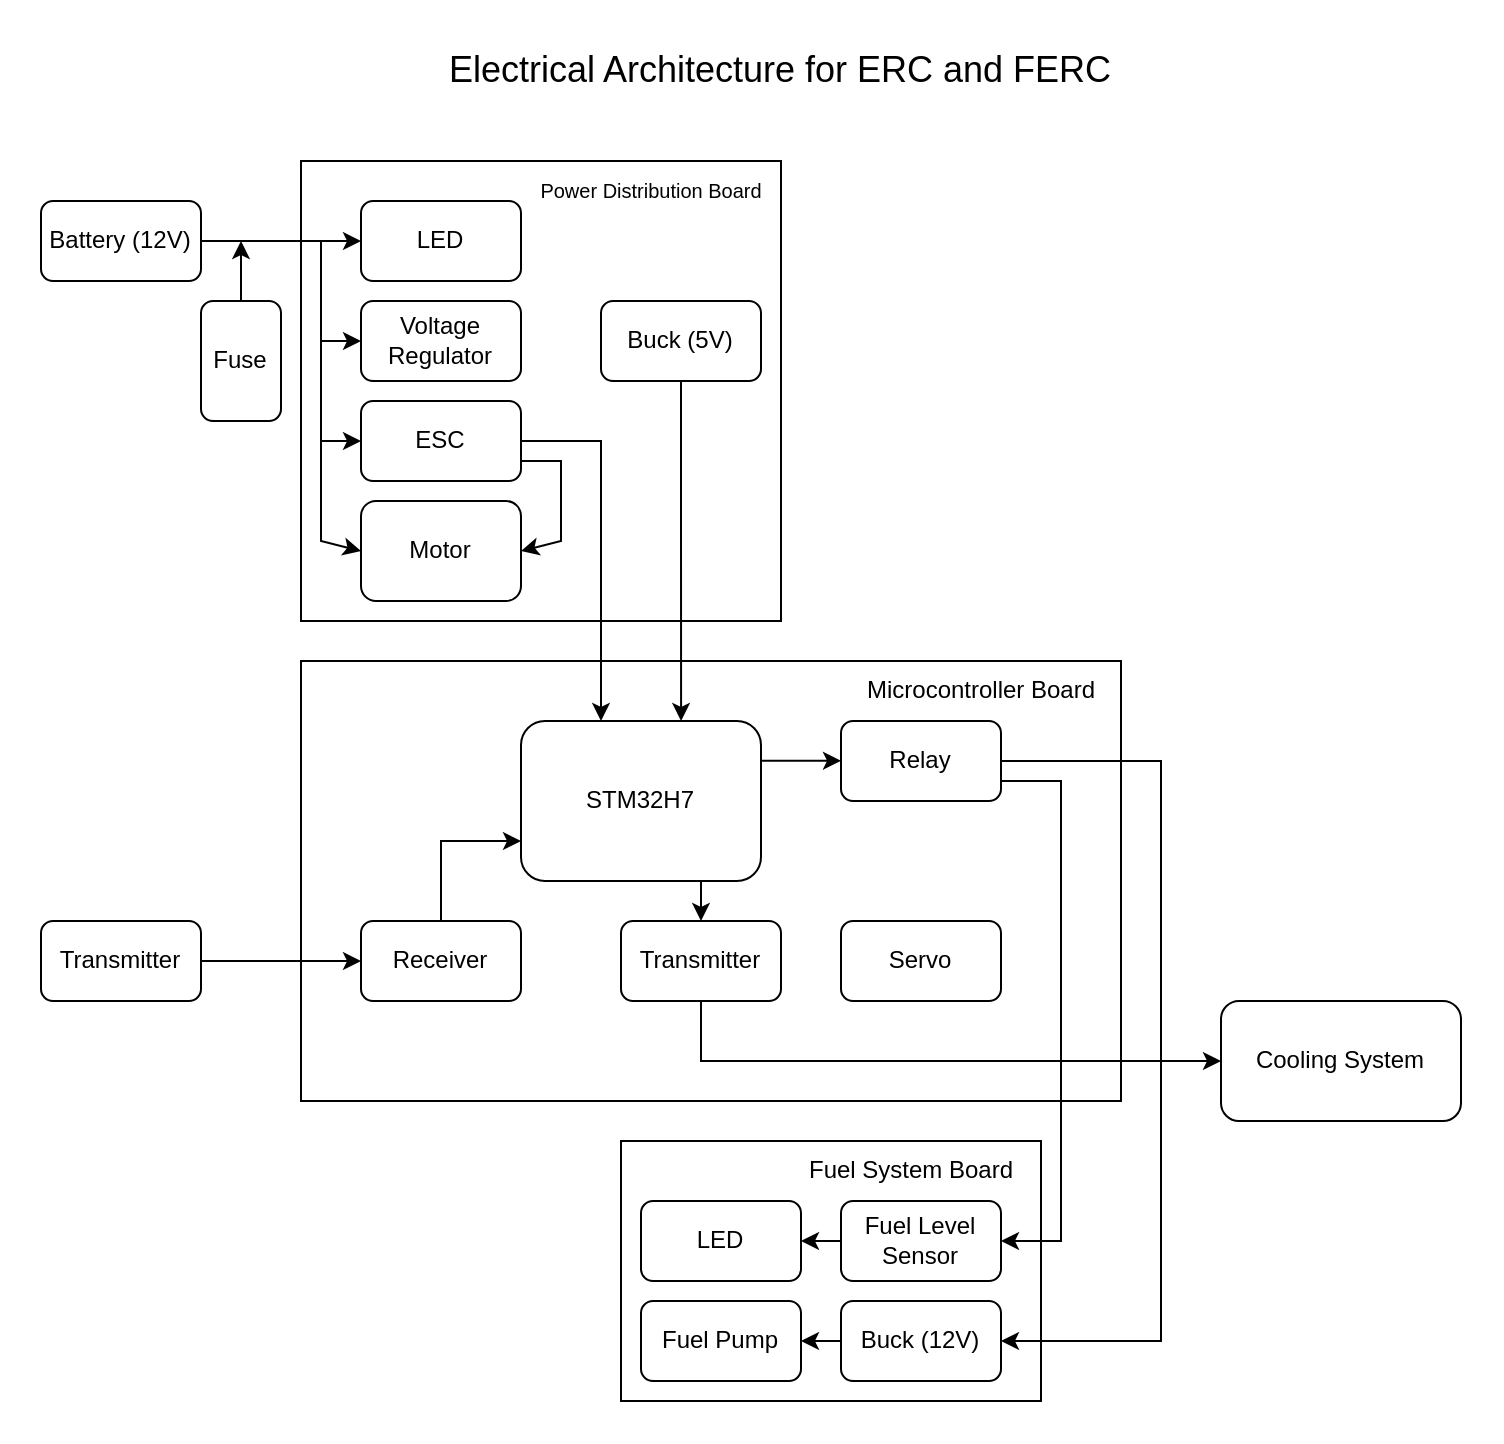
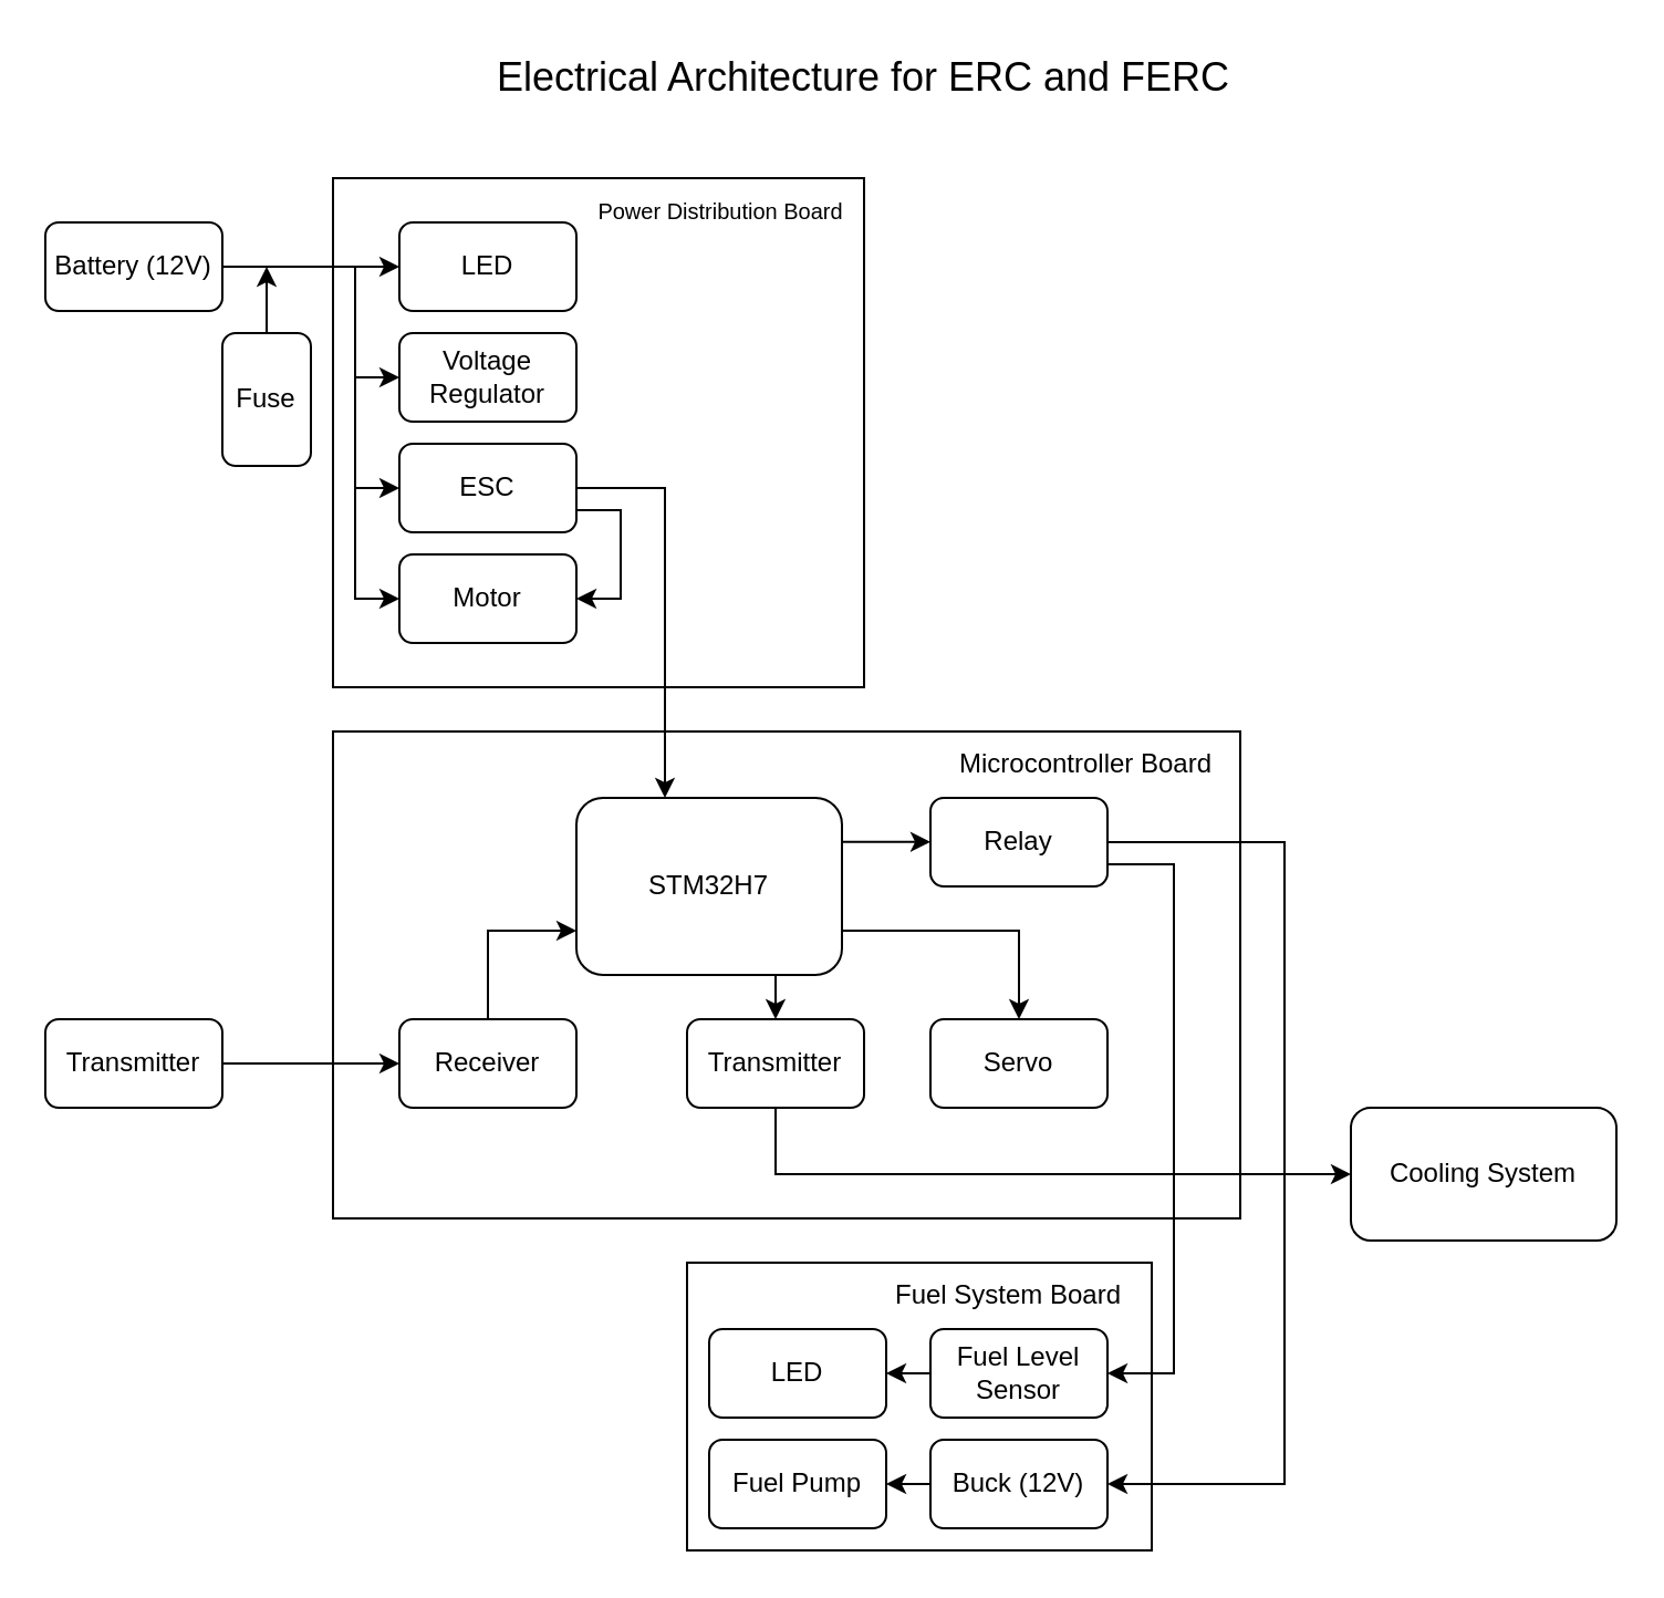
- <mxCell id="18" value="Buck (5V)" style="rounded=1;whiteSpace=wrap;html=1;" parent="4" vertex="1"><mxGeometry x="300" y="150" width="80" height="40" as="geometry" /></mxCell>
- <mxCell id="23" value="" style="edgeStyle=none;orthogonalLoop=1;jettySize=auto;html=1;rounded=0;exitX=0.5;exitY=1;exitDx=0;exitDy=0;entryX=0.667;entryY=0;entryDx=0;entryDy=0;entryPerimeter=0;" parent="19" target="21" edge="1" source="18"><mxGeometry width="100" relative="1" as="geometry"><mxPoint x="380" y="240" as="sourcePoint" /><mxPoint x="340" y="370" as="targetPoint" /><Array as="points"><mxPoint x="340" y="260" /></Array></mxGeometry></mxCell>
- <mxCell id="12" value="Motor" style="rounded=1;whiteSpace=wrap;html=1;" parent="4" vertex="1"><mxGeometry x="180" y="250" width="80" height="50" as="geometry" /></mxCell>
+ <mxCell id="12" value="Motor" style="rounded=1;whiteSpace=wrap;html=1;" parent="4" vertex="1"><mxGeometry x="180" y="250" width="80" height="40" as="geometry" /></mxCell>
+ <mxCell id="29" value="" style="edgeStyle=none;orthogonalLoop=1;jettySize=auto;html=1;rounded=0;exitX=1;exitY=0.75;exitDx=0;exitDy=0;entryX=0.5;entryY=0;entryDx=0;entryDy=0;" parent="19" source="21" target="28" edge="1"><mxGeometry width="100" relative="1" as="geometry"><mxPoint x="410" y="400" as="sourcePoint" /><mxPoint x="510" y="400" as="targetPoint" /><Array as="points"><mxPoint x="460" y="420" /></Array></mxGeometry></mxCell>
